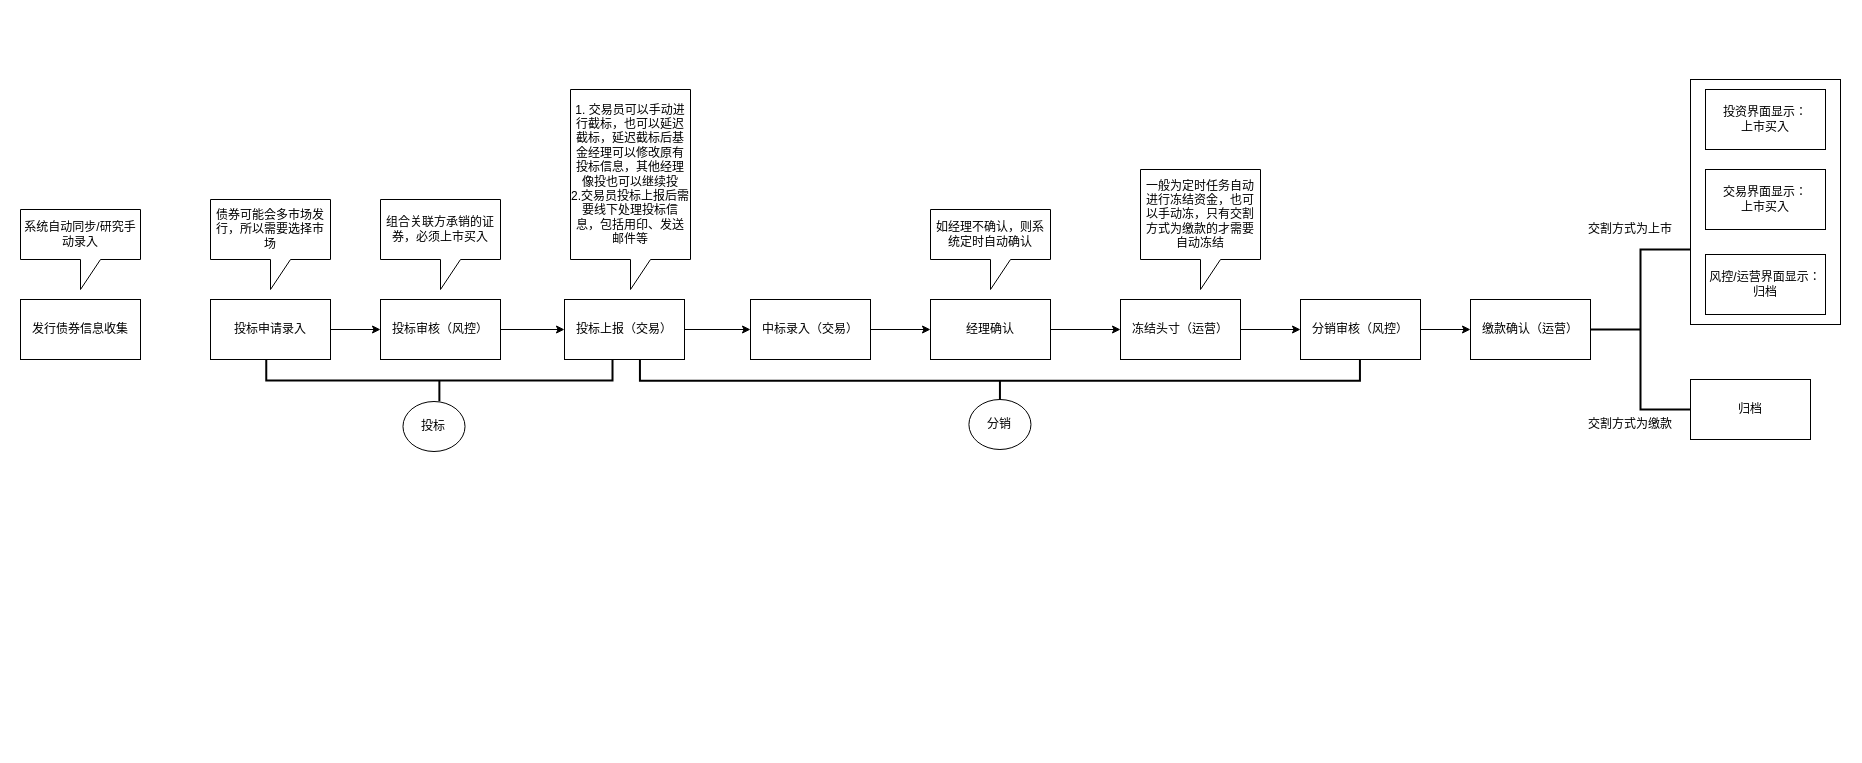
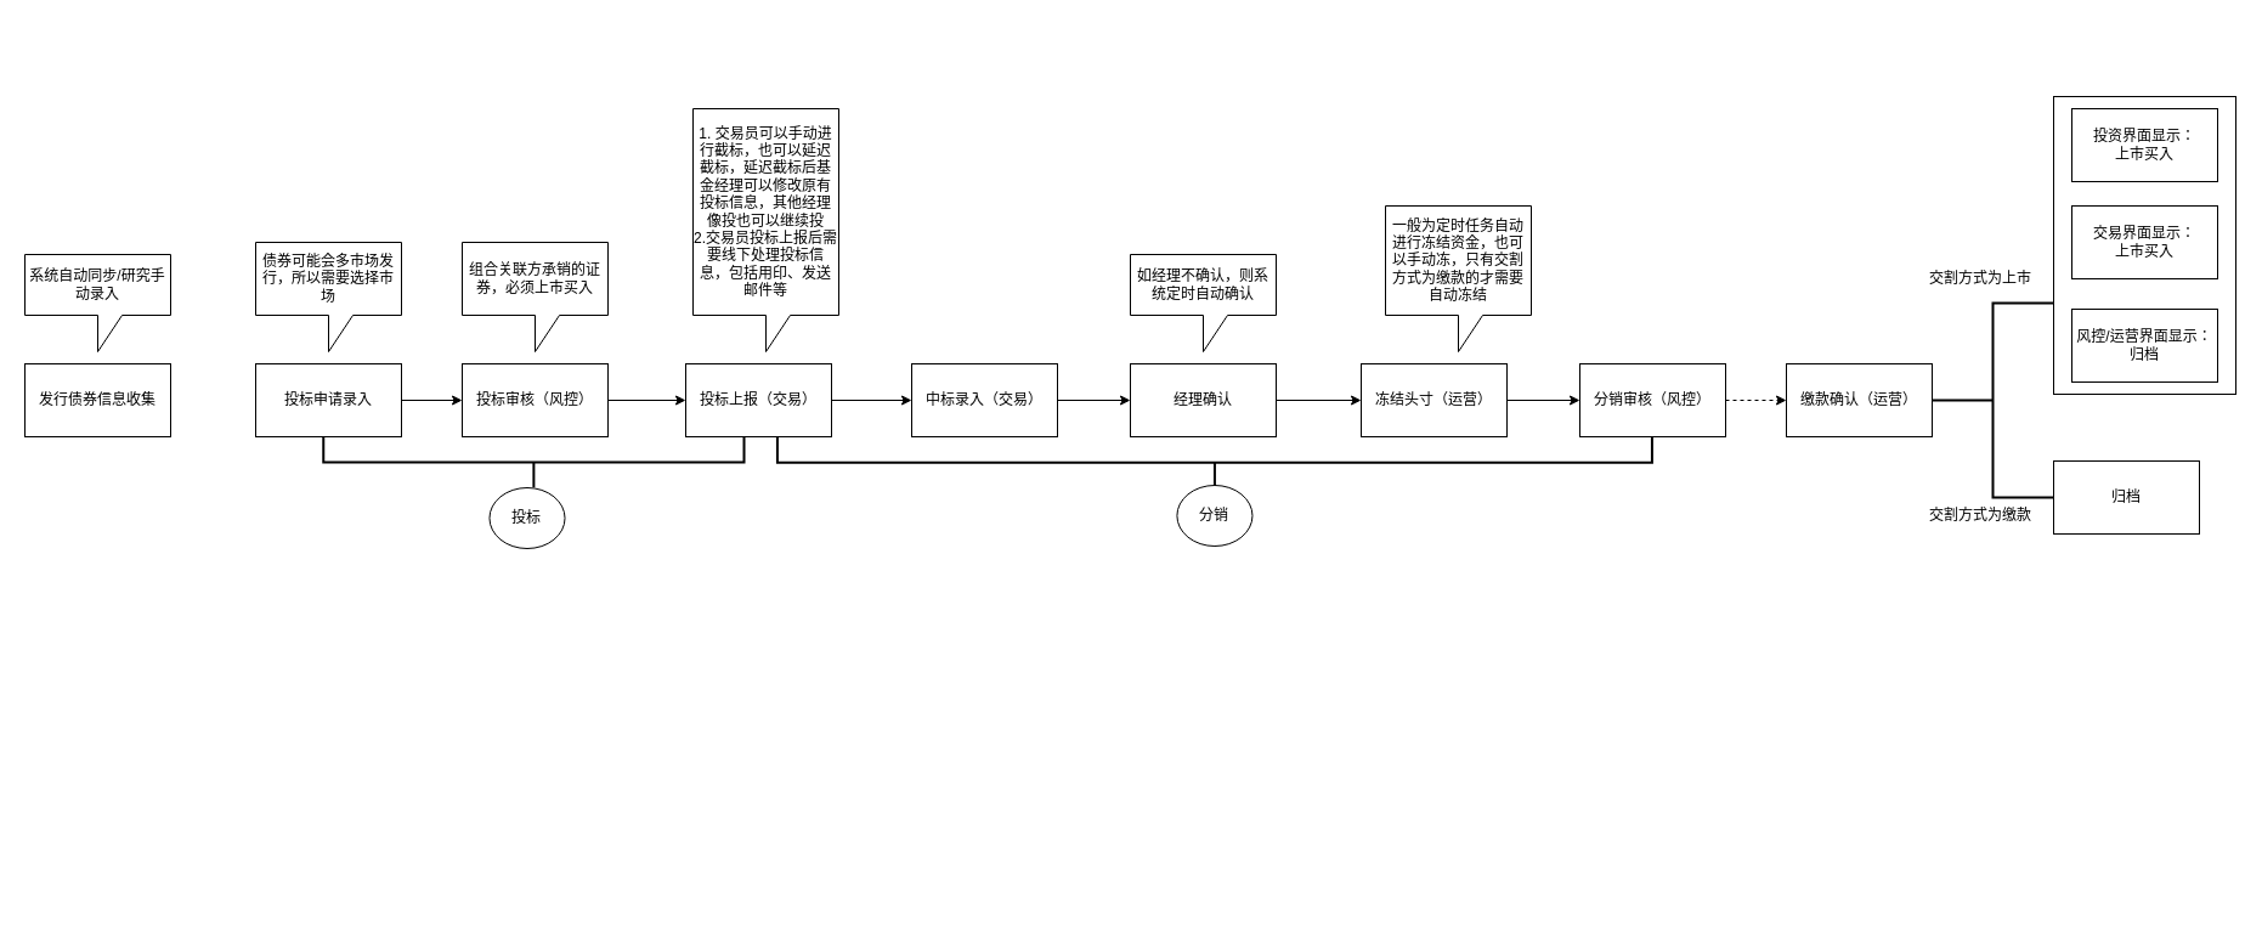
- <mxCell id="14" style="edgeStyle=orthogonalEdgeStyle;rounded=0;orthogonalLoop=1;jettySize=auto;html=1;entryX=0;entryY=0.5;entryDx=0;entryDy=0;" parent="1" source="15" target="16" edge="1"><mxGeometry relative="1" as="geometry" /></mxCell>
+ <mxCell id="14" style="edgeStyle=orthogonalEdgeStyle;rounded=0;orthogonalLoop=1;jettySize=auto;html=1;entryX=0;entryY=0.5;entryDx=0;entryDy=0;dashed=1;" parent="1" source="15" target="16" edge="1"><mxGeometry relative="1" as="geometry" /></mxCell>
